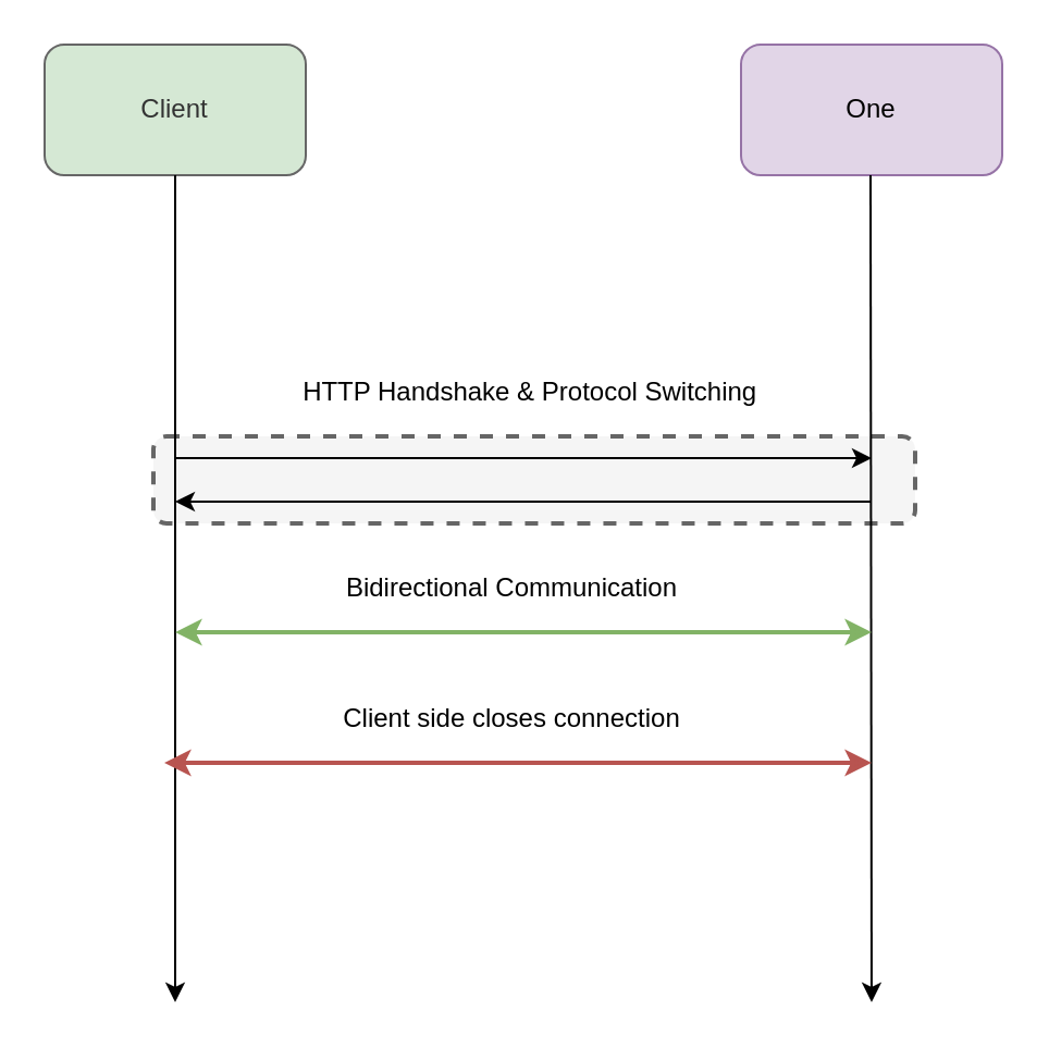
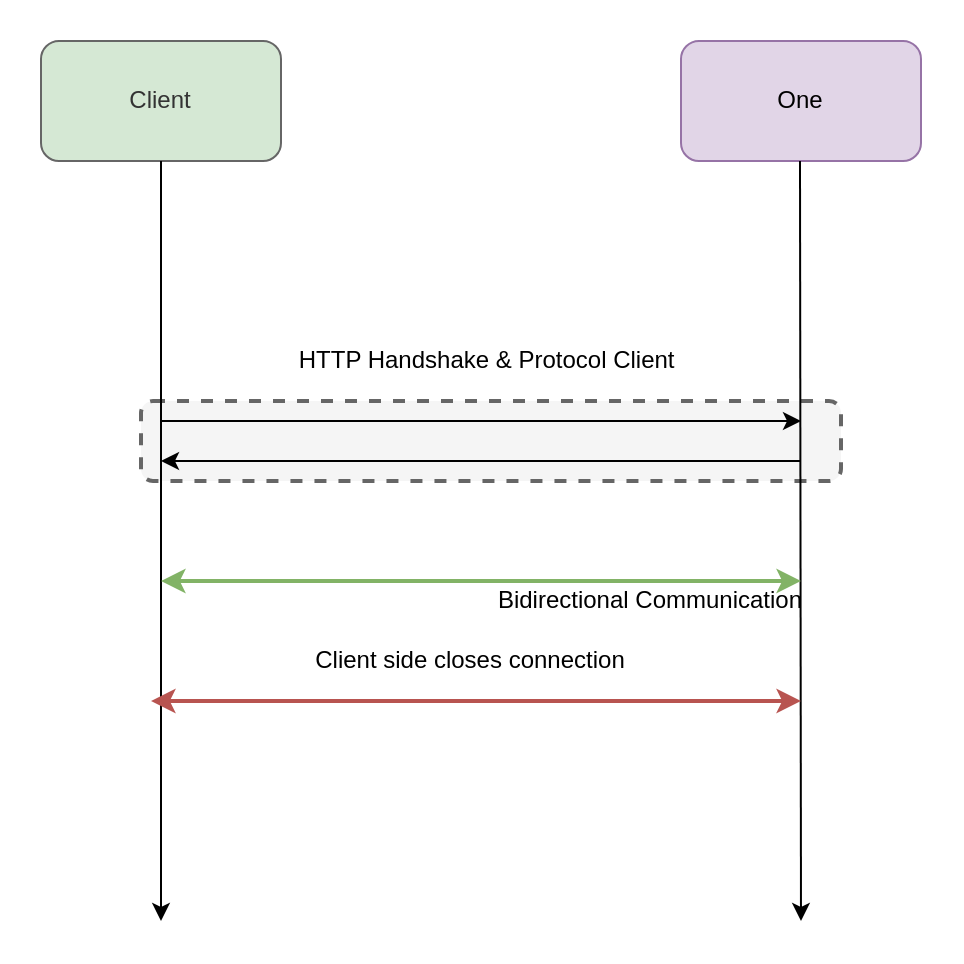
- <mxCell id="9" value="HTTP Handshake &amp;amp; Protocol Switching&amp;nbsp;" style="text;html=1;strokeColor=none;fillColor=none;align=center;verticalAlign=middle;whiteSpace=wrap;rounded=0;" vertex="1" parent="1"><mxGeometry x="120" y="170" width="250" height="20" as="geometry" /></mxCell>
+ <mxCell id="9" value="HTTP Handshake &amp;amp; Protocol Client&amp;nbsp;" style="text;html=1;strokeColor=none;fillColor=none;align=center;verticalAlign=middle;whiteSpace=wrap;rounded=0;" vertex="1" parent="1"><mxGeometry x="120" y="170" width="250" height="20" as="geometry" /></mxCell>
- <mxCell id="11" value="Bidirectional Communication" style="text;html=1;strokeColor=none;fillColor=none;align=center;verticalAlign=middle;whiteSpace=wrap;rounded=0;" vertex="1" parent="1"><mxGeometry x="110" y="260" width="250" height="20" as="geometry" /></mxCell>
+ <mxCell id="11" value="Bidirectional Communication" style="text;html=1;strokeColor=none;fillColor=none;align=center;verticalAlign=middle;whiteSpace=wrap;rounded=0;" vertex="1" parent="1"><mxGeometry x="200" y="290" width="250" height="20" as="geometry" /></mxCell>
